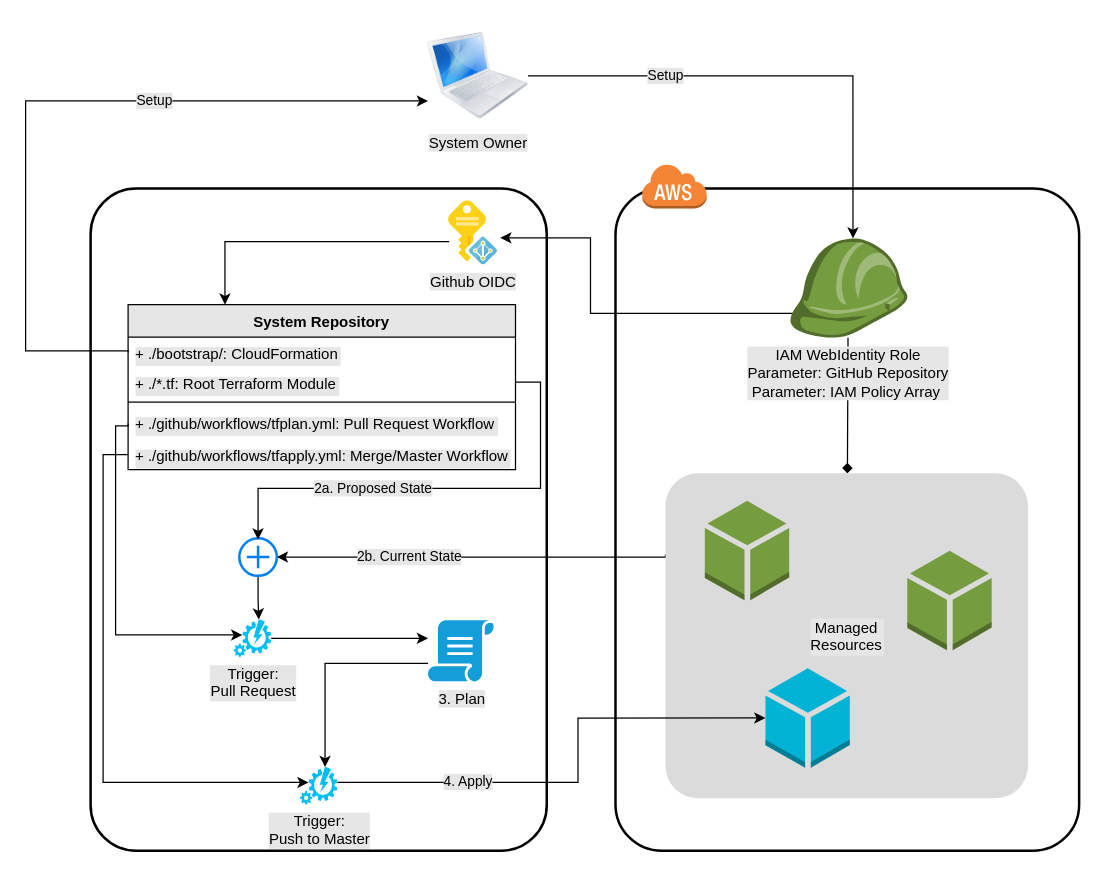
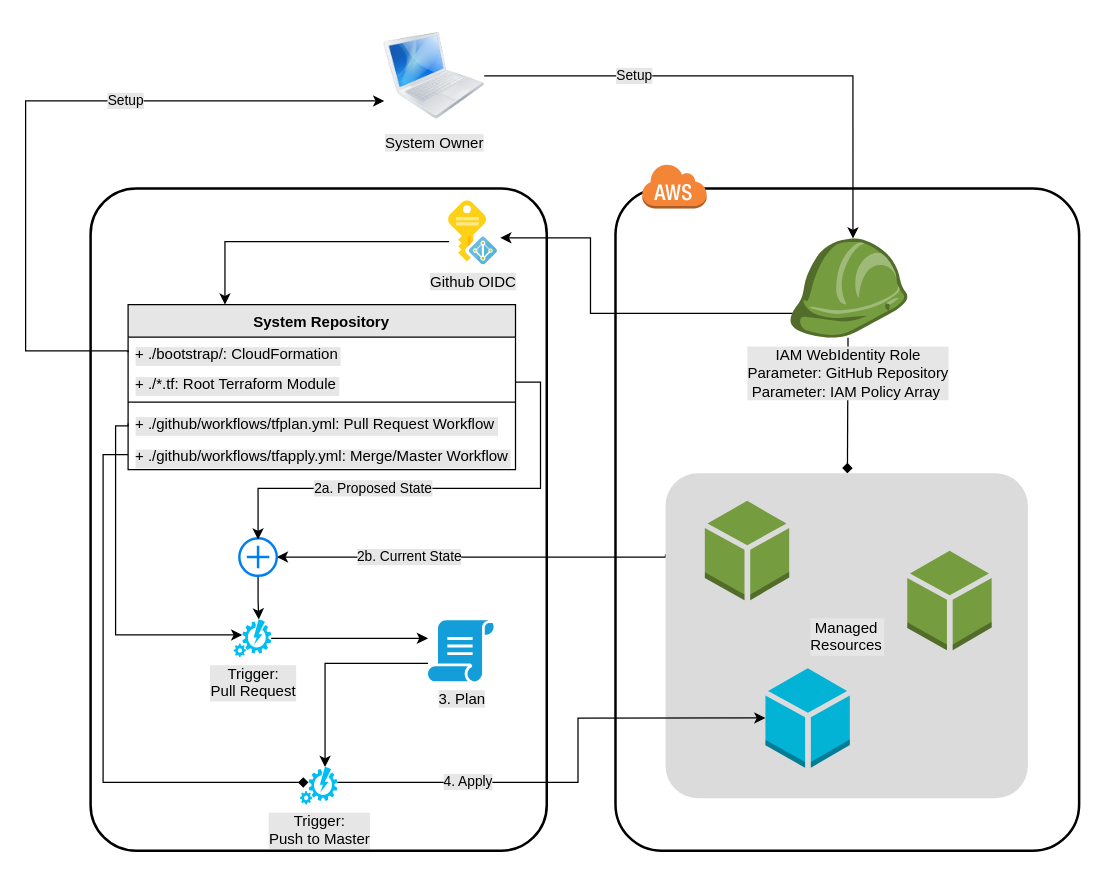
- <mxCell id="32" value="System Owner" style="image;html=1;image=img/lib/clip_art/computers/MacBook_128x128.png;labelBackgroundColor=#E6E6E6;fontColor=#000000;" parent="1" vertex="1"><mxGeometry x="342" y="20" width="80" height="80" as="geometry" /></mxCell>
+ <mxCell id="32" value="System Owner" style="image;html=1;image=img/lib/clip_art/computers/MacBook_128x128.png;labelBackgroundColor=#E6E6E6;fontColor=#000000;" parent="1" vertex="1"><mxGeometry x="307" y="20" width="80" height="80" as="geometry" /></mxCell>
- <mxCell id="17" style="edgeStyle=orthogonalEdgeStyle;rounded=0;orthogonalLoop=1;jettySize=auto;html=1;exitX=0;exitY=0.5;exitDx=0;exitDy=0;entryX=0.23;entryY=0.41;entryDx=0;entryDy=0;entryPerimeter=0;fontColor=#000000;strokeColor=#000000;labelBackgroundColor=#E6E6E6;" parent="1" source="9" target="33" edge="1"><mxGeometry relative="1" as="geometry"><mxPoint x="182" y="630" as="targetPoint" /><Array as="points"><mxPoint x="82" y="363" /><mxPoint x="82" y="625" /></Array></mxGeometry></mxCell>
+ <mxCell id="17" style="edgeStyle=orthogonalEdgeStyle;rounded=0;orthogonalLoop=1;jettySize=auto;html=1;exitX=0;exitY=0.5;exitDx=0;exitDy=0;entryX=0.23;entryY=0.41;entryDx=0;entryDy=0;entryPerimeter=0;fontColor=#000000;strokeColor=#000000;labelBackgroundColor=#E6E6E6;endArrow=diamond;" parent="1" source="9" target="33" edge="1"><mxGeometry relative="1" as="geometry"><mxPoint x="182" y="630" as="targetPoint" /><Array as="points"><mxPoint x="82" y="363" /><mxPoint x="82" y="625" /></Array></mxGeometry></mxCell>
